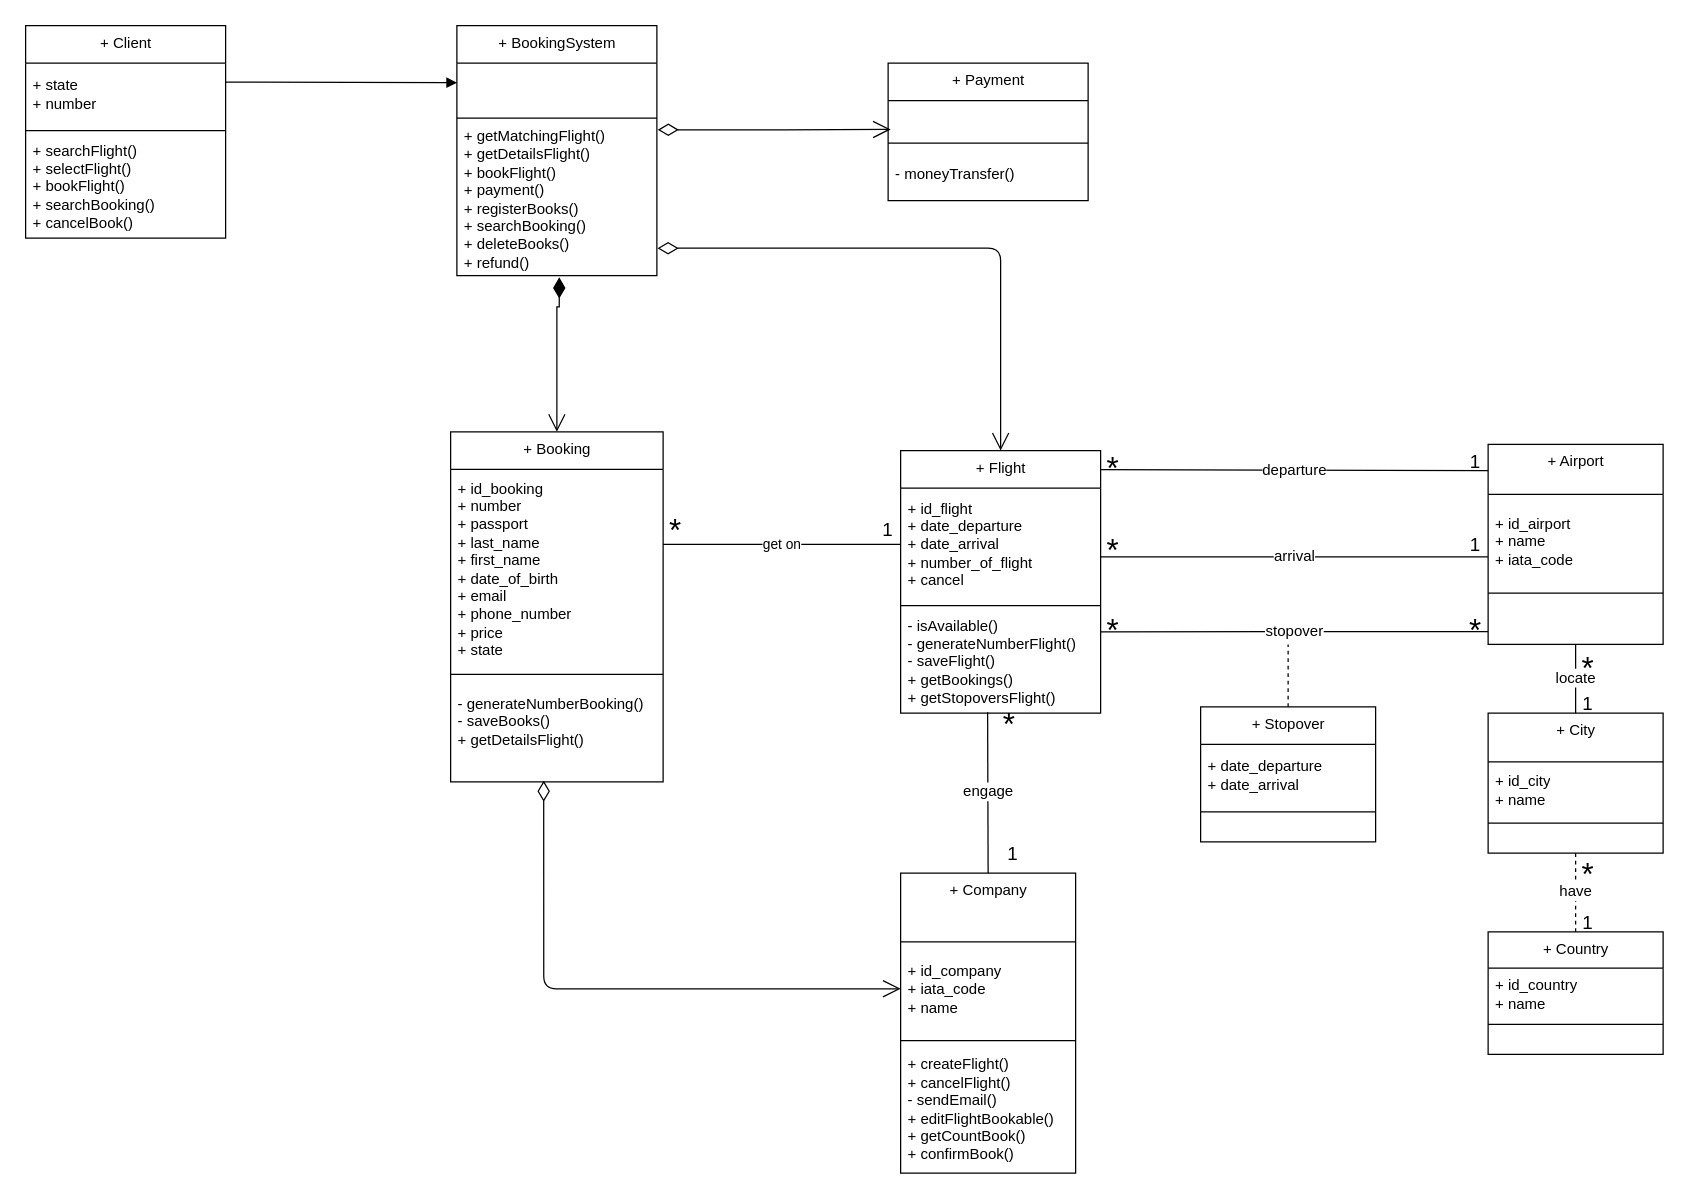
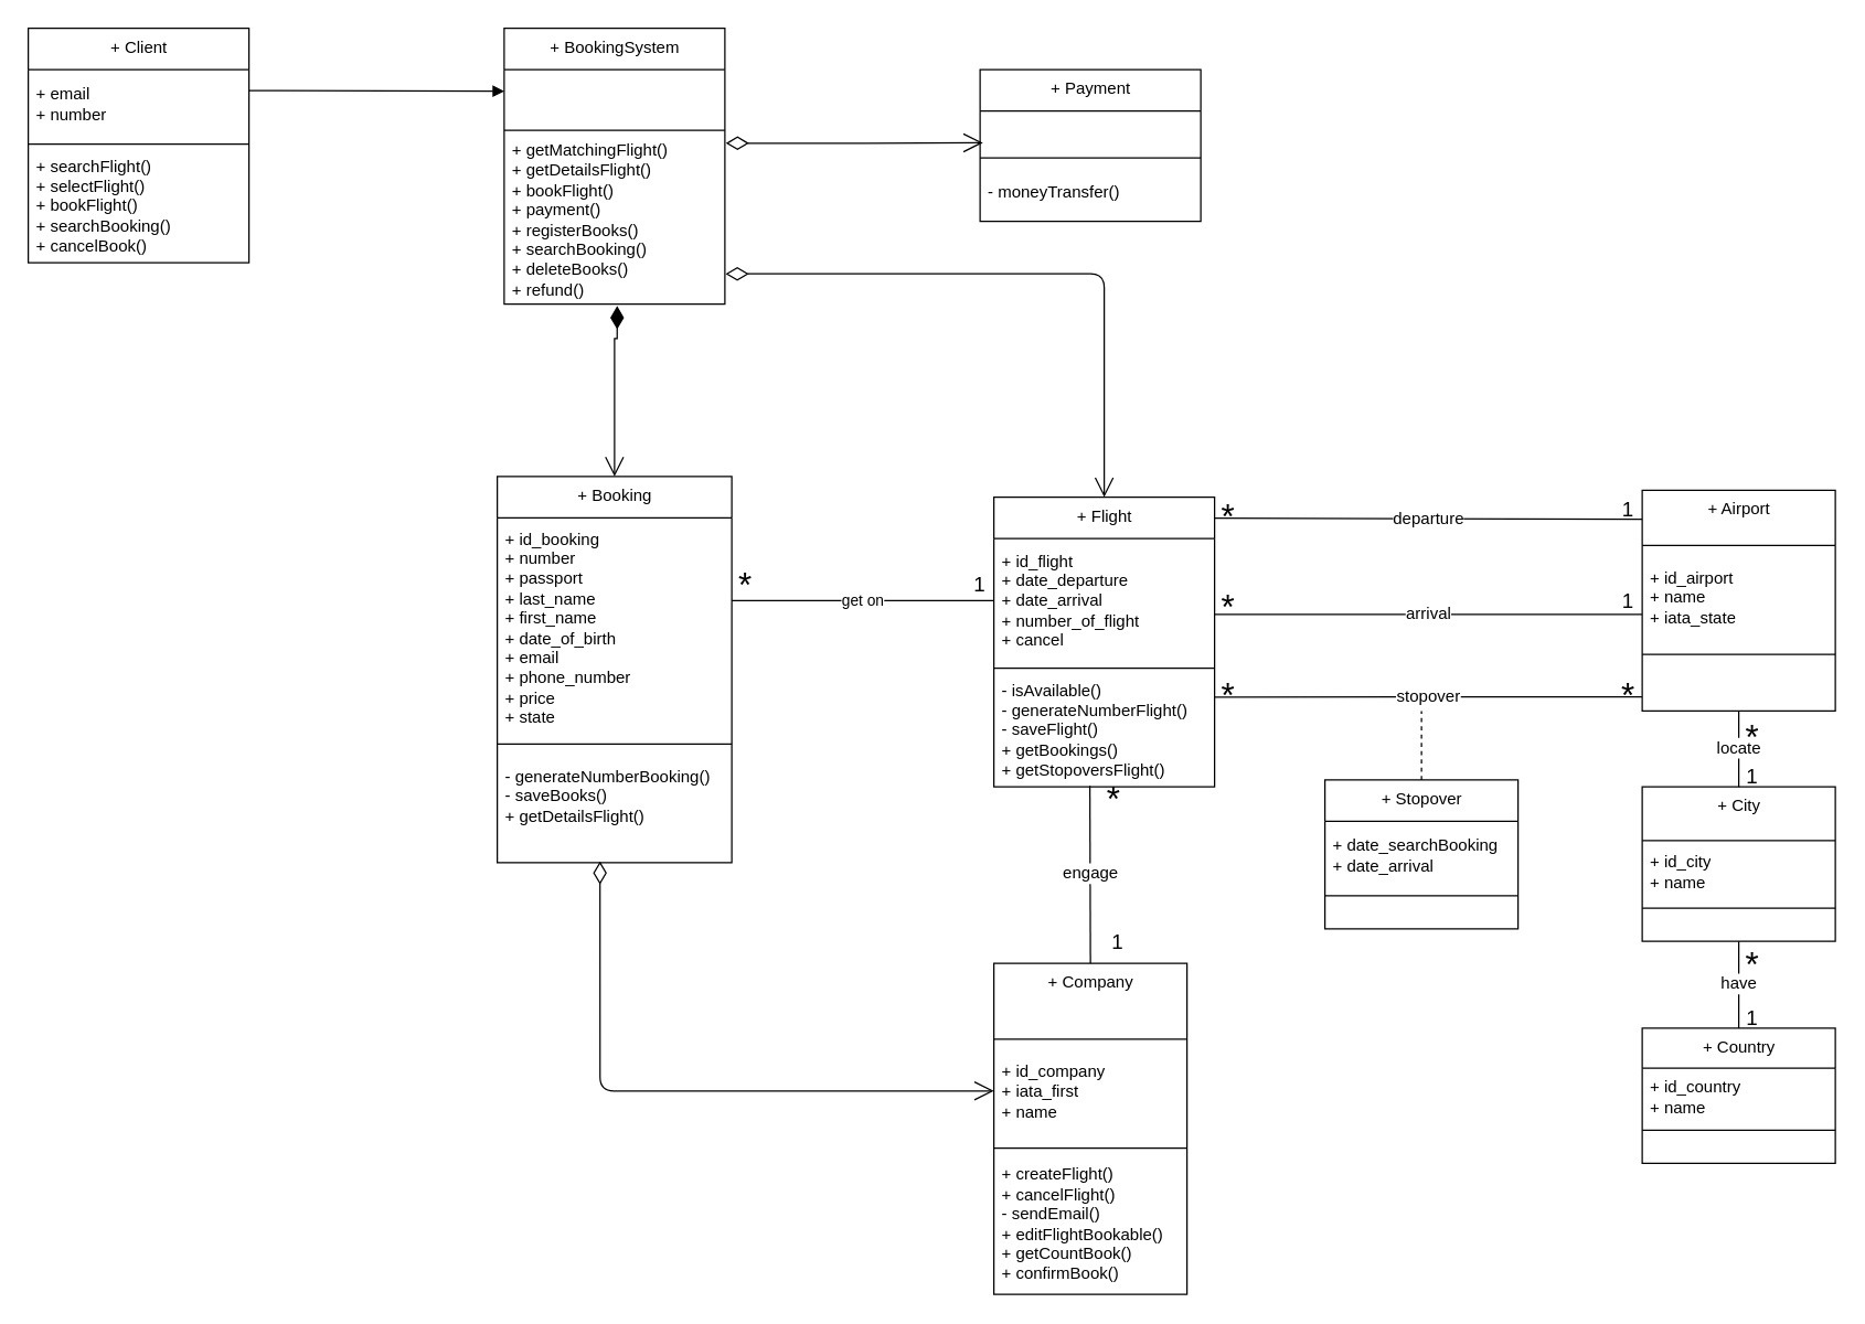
- <mxCell id="19" value="+ state&lt;br&gt;+ number" style="text;html=1;strokeColor=none;fillColor=none;align=left;verticalAlign=middle;spacingLeft=4;spacingRight=4;overflow=hidden;rotatable=0;points=[[0,0.5],[1,0.5]];portConstraint=eastwest;" parent="18" vertex="1"><mxGeometry y="30" width="160" height="50" as="geometry" /></mxCell>
+ <mxCell id="19" value="+ email&lt;br&gt;+ number" style="text;html=1;strokeColor=none;fillColor=none;align=left;verticalAlign=middle;spacingLeft=4;spacingRight=4;overflow=hidden;rotatable=0;points=[[0,0.5],[1,0.5]];portConstraint=eastwest;" parent="18" vertex="1"><mxGeometry y="30" width="160" height="50" as="geometry" /></mxCell>
- <mxCell id="15" value="+ id_airport&lt;br&gt;+ name&lt;br&gt;+ iata_code" style="text;html=1;strokeColor=none;fillColor=none;align=left;verticalAlign=middle;spacingLeft=4;spacingRight=4;overflow=hidden;rotatable=0;points=[[0,0.5],[1,0.5]];portConstraint=eastwest;" parent="14" vertex="1"><mxGeometry y="40" width="140" height="75" as="geometry" /></mxCell>
+ <mxCell id="15" value="+ id_airport&lt;br&gt;+ name&lt;br&gt;+ iata_state" style="text;html=1;strokeColor=none;fillColor=none;align=left;verticalAlign=middle;spacingLeft=4;spacingRight=4;overflow=hidden;rotatable=0;points=[[0,0.5],[1,0.5]];portConstraint=eastwest;" parent="14" vertex="1"><mxGeometry y="40" width="140" height="75" as="geometry" /></mxCell>
- <mxCell id="11" value="+ date_departure&lt;br&gt;+ date_arrival" style="text;html=1;strokeColor=none;fillColor=none;align=left;verticalAlign=middle;spacingLeft=4;spacingRight=4;overflow=hidden;rotatable=0;points=[[0,0.5],[1,0.5]];portConstraint=eastwest;" parent="10" vertex="1"><mxGeometry y="30" width="140" height="50" as="geometry" /></mxCell>
+ <mxCell id="11" value="+ date_searchBooking&lt;br&gt;+ date_arrival" style="text;html=1;strokeColor=none;fillColor=none;align=left;verticalAlign=middle;spacingLeft=4;spacingRight=4;overflow=hidden;rotatable=0;points=[[0,0.5],[1,0.5]];portConstraint=eastwest;" parent="10" vertex="1"><mxGeometry y="30" width="140" height="50" as="geometry" /></mxCell>
- <mxCell id="40" value="have" style="endArrow=none;html=1;rounded=0;fontSize=12;entryX=0.5;entryY=1;entryDx=0;entryDy=0;exitX=0.5;exitY=0;exitDx=0;exitDy=0;dashed=1;" parent="1" source="30" target="26" edge="1"><mxGeometry width="50" height="50" relative="1" as="geometry"><mxPoint x="860" y="926" as="sourcePoint" /><mxPoint x="910" y="876" as="targetPoint" /></mxGeometry></mxCell>
+ <mxCell id="40" value="have" style="endArrow=none;html=1;rounded=0;fontSize=12;entryX=0.5;entryY=1;entryDx=0;entryDy=0;exitX=0.5;exitY=0;exitDx=0;exitDy=0;" parent="1" source="30" target="26" edge="1"><mxGeometry width="50" height="50" relative="1" as="geometry"><mxPoint x="860" y="926" as="sourcePoint" /><mxPoint x="910" y="876" as="targetPoint" /></mxGeometry></mxCell>
- <mxCell id="7" value="+ id_company&lt;br&gt;+ iata_code&lt;br&gt;+ name" style="text;html=1;strokeColor=none;fillColor=none;align=left;verticalAlign=middle;spacingLeft=4;spacingRight=4;overflow=hidden;rotatable=0;points=[[0,0.5],[1,0.5]];portConstraint=eastwest;" parent="6" vertex="1"><mxGeometry y="55" width="140" height="75" as="geometry" /></mxCell>
+ <mxCell id="7" value="+ id_company&lt;br&gt;+ iata_first&lt;br&gt;+ name" style="text;html=1;strokeColor=none;fillColor=none;align=left;verticalAlign=middle;spacingLeft=4;spacingRight=4;overflow=hidden;rotatable=0;points=[[0,0.5],[1,0.5]];portConstraint=eastwest;" parent="6" vertex="1"><mxGeometry y="55" width="140" height="75" as="geometry" /></mxCell>
